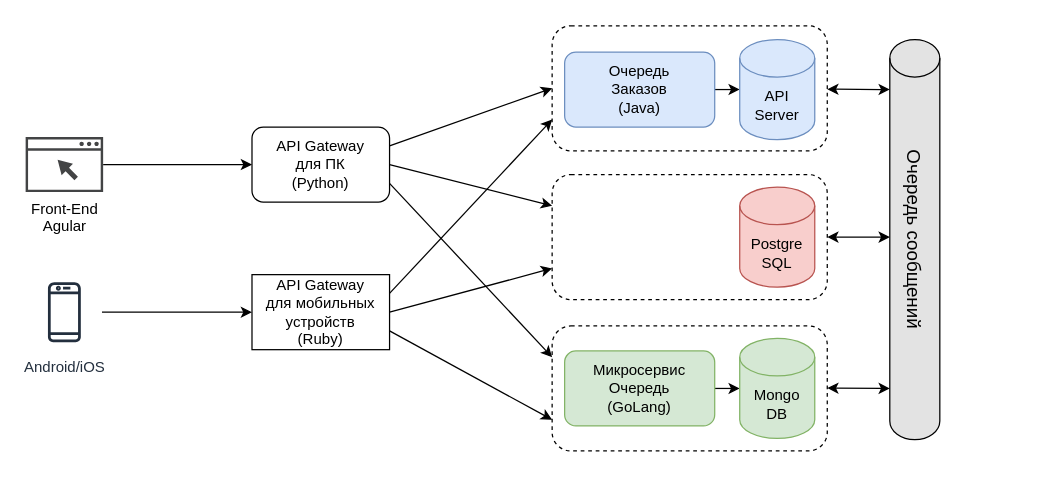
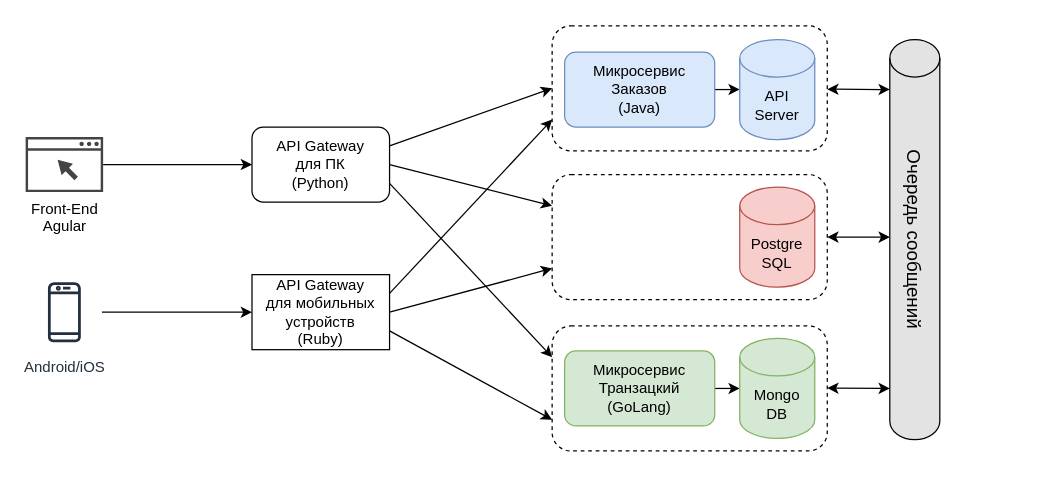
- <mxCell id="7" value="Очередь&lt;br&gt;Заказов&lt;br&gt;(Java)" style="rounded=1;whiteSpace=wrap;html=1;fillColor=#dae8fc;strokeColor=#6c8ebf;" vertex="1" parent="1"><mxGeometry x="451" y="41" width="120" height="60" as="geometry" /></mxCell>
+ <mxCell id="7" value="Микросервис&lt;br&gt;Заказов&lt;br&gt;(Java)" style="rounded=1;whiteSpace=wrap;html=1;fillColor=#dae8fc;strokeColor=#6c8ebf;" vertex="1" parent="1"><mxGeometry x="451" y="41" width="120" height="60" as="geometry" /></mxCell>
- <mxCell id="10" value="Микросервис Очередь&lt;br&gt;(GoLang)" style="rounded=1;whiteSpace=wrap;html=1;fillColor=#d5e8d4;strokeColor=#82b366;" vertex="1" parent="1"><mxGeometry x="451" y="280" width="120" height="60" as="geometry" /></mxCell>
+ <mxCell id="10" value="Микросервис Транзацкий&lt;br&gt;(GoLang)" style="rounded=1;whiteSpace=wrap;html=1;fillColor=#d5e8d4;strokeColor=#82b366;" vertex="1" parent="1"><mxGeometry x="451" y="280" width="120" height="60" as="geometry" /></mxCell>
